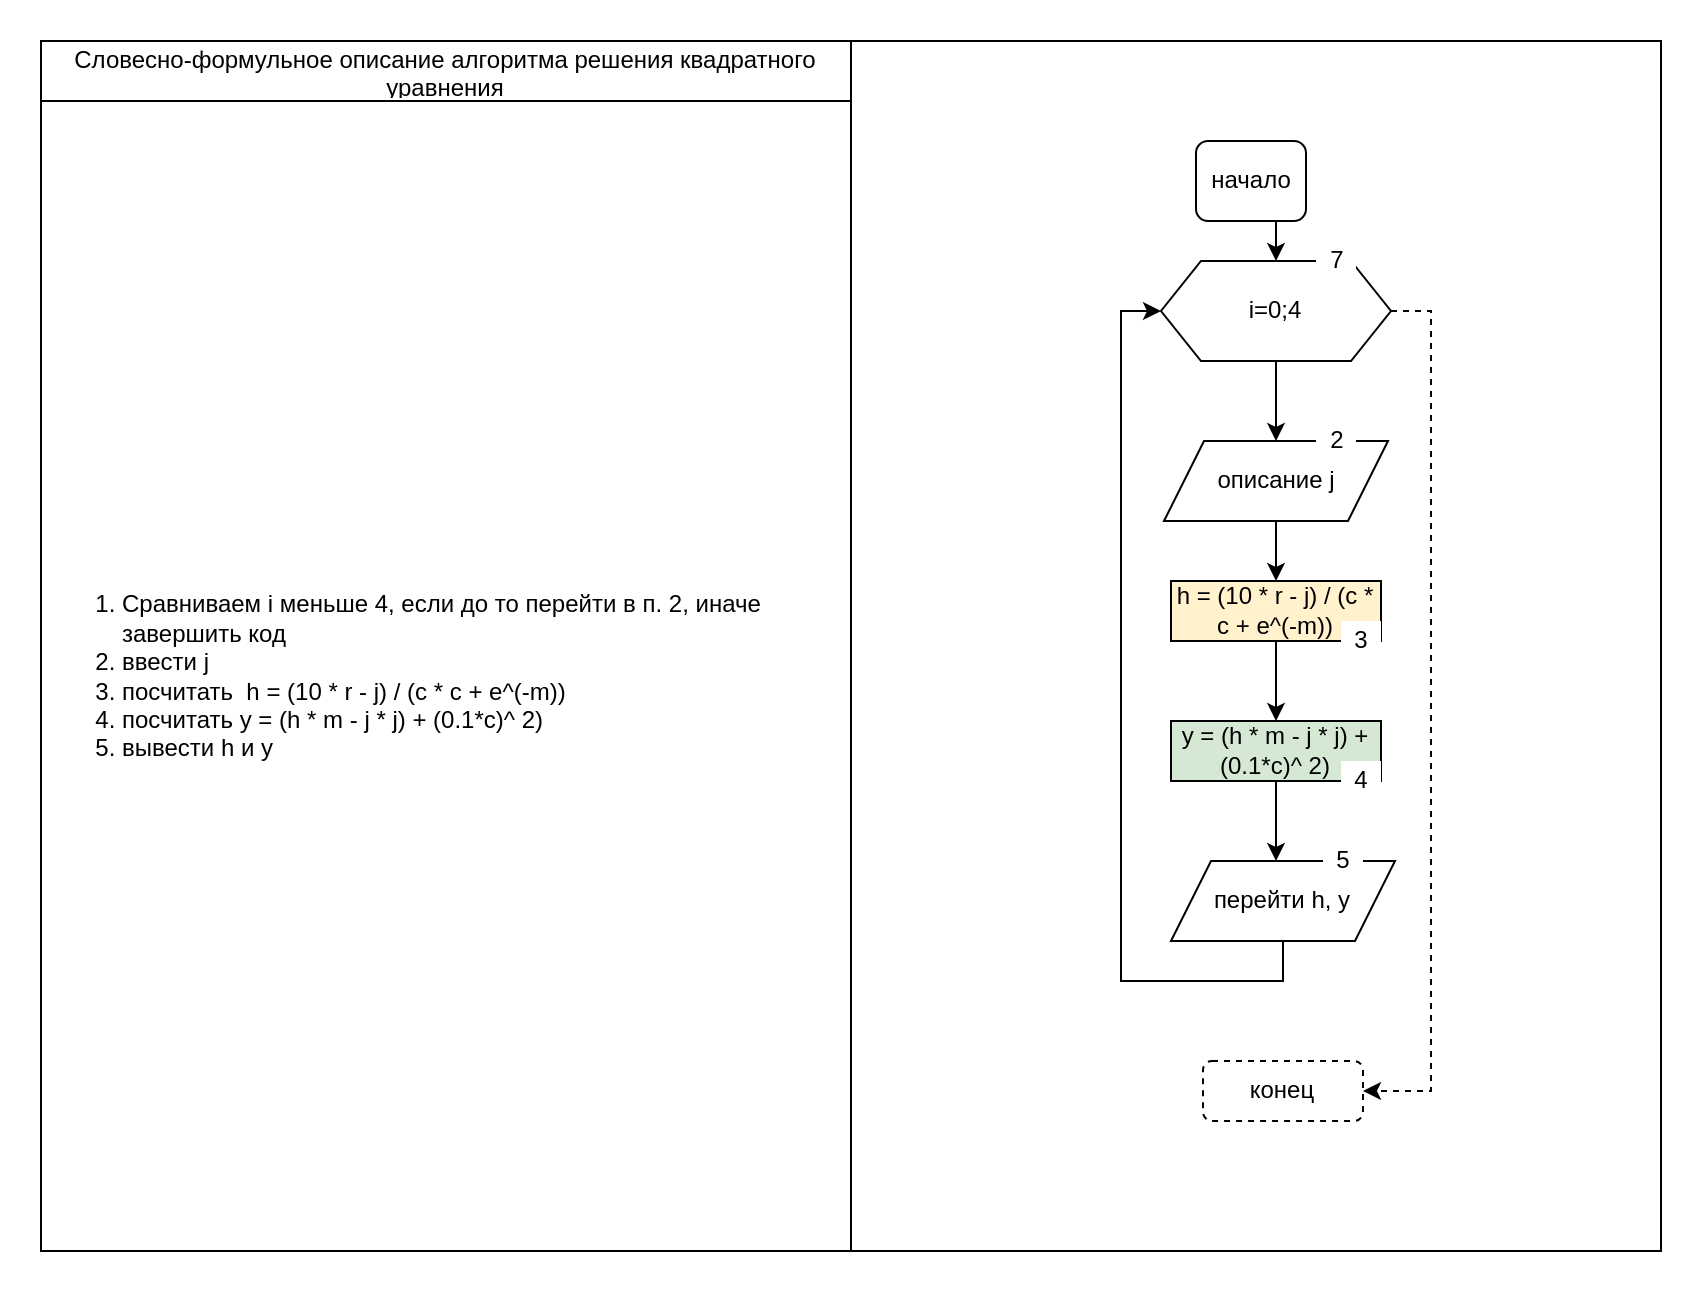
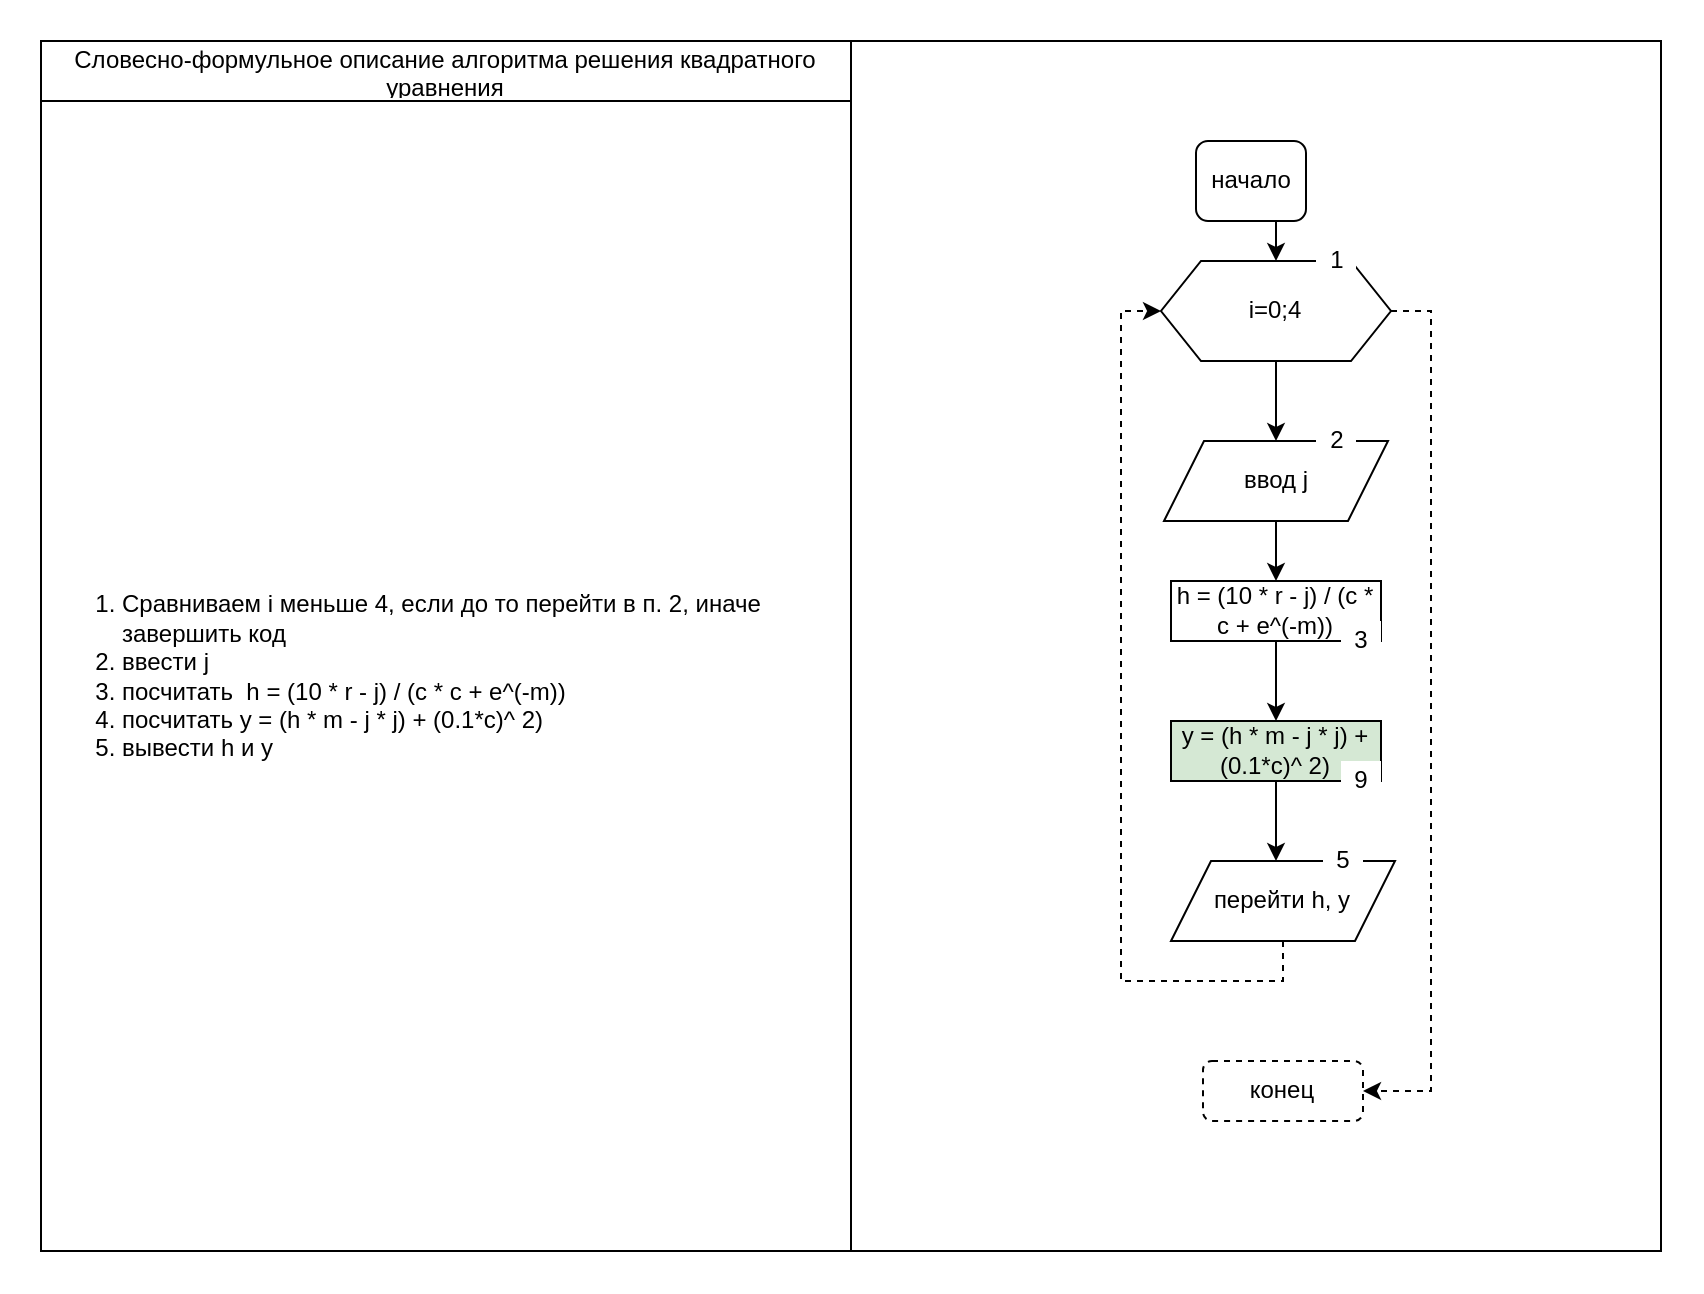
- <mxCell id="22" value="7" style="text;html=1;align=center;verticalAlign=middle;resizable=0;points=[];autosize=1;strokeColor=none;fillColor=#FFFFFF;" vertex="1" parent="1"><mxGeometry x="657.5" y="120" width="20" height="20" as="geometry" /></mxCell>
+ <mxCell id="22" value="1" style="text;html=1;align=center;verticalAlign=middle;resizable=0;points=[];autosize=1;strokeColor=none;fillColor=#FFFFFF;" vertex="1" parent="1"><mxGeometry x="657.5" y="120" width="20" height="20" as="geometry" /></mxCell>
- <mxCell id="14" value="описание j" style="shape=parallelogram;perimeter=parallelogramPerimeter;whiteSpace=wrap;html=1;fixedSize=1;" vertex="1" parent="1"><mxGeometry x="581.5" y="220" width="112" height="40" as="geometry" /></mxCell>
+ <mxCell id="14" value="ввод j" style="shape=parallelogram;perimeter=parallelogramPerimeter;whiteSpace=wrap;html=1;fixedSize=1;" vertex="1" parent="1"><mxGeometry x="581.5" y="220" width="112" height="40" as="geometry" /></mxCell>
- <mxCell id="16" value="h = (10 * r - j) / (c * c + e^(-m))" style="rounded=0;whiteSpace=wrap;html=1;fillColor=#fff2cc;" vertex="1" parent="1"><mxGeometry x="585" y="290" width="105" height="30" as="geometry" /></mxCell>
+ <mxCell id="16" value="h = (10 * r - j) / (c * c + e^(-m))" style="rounded=0;whiteSpace=wrap;html=1;" vertex="1" parent="1"><mxGeometry x="585" y="290" width="105" height="30" as="geometry" /></mxCell>
- <mxCell id="19" style="edgeStyle=orthogonalEdgeStyle;rounded=0;orthogonalLoop=1;jettySize=auto;html=1;exitX=0.5;exitY=1;exitDx=0;exitDy=0;entryX=0;entryY=0.5;entryDx=0;entryDy=0;" edge="1" parent="1" source="20" target="12"><mxGeometry relative="1" as="geometry" /></mxCell>
+ <mxCell id="19" style="edgeStyle=orthogonalEdgeStyle;rounded=0;orthogonalLoop=1;jettySize=auto;html=1;exitX=0.5;exitY=1;exitDx=0;exitDy=0;entryX=0;entryY=0.5;entryDx=0;entryDy=0;dashed=1;" edge="1" parent="1" source="20" target="12"><mxGeometry relative="1" as="geometry" /></mxCell>
- <mxCell id="25" value="4" style="text;html=1;align=center;verticalAlign=middle;resizable=0;points=[];autosize=1;strokeColor=none;fillColor=#FFFFFF;" vertex="1" parent="1"><mxGeometry x="670" y="380" width="20" height="20" as="geometry" /></mxCell>
+ <mxCell id="25" value="9" style="text;html=1;align=center;verticalAlign=middle;resizable=0;points=[];autosize=1;strokeColor=none;fillColor=#FFFFFF;" vertex="1" parent="1"><mxGeometry x="670" y="380" width="20" height="20" as="geometry" /></mxCell>
